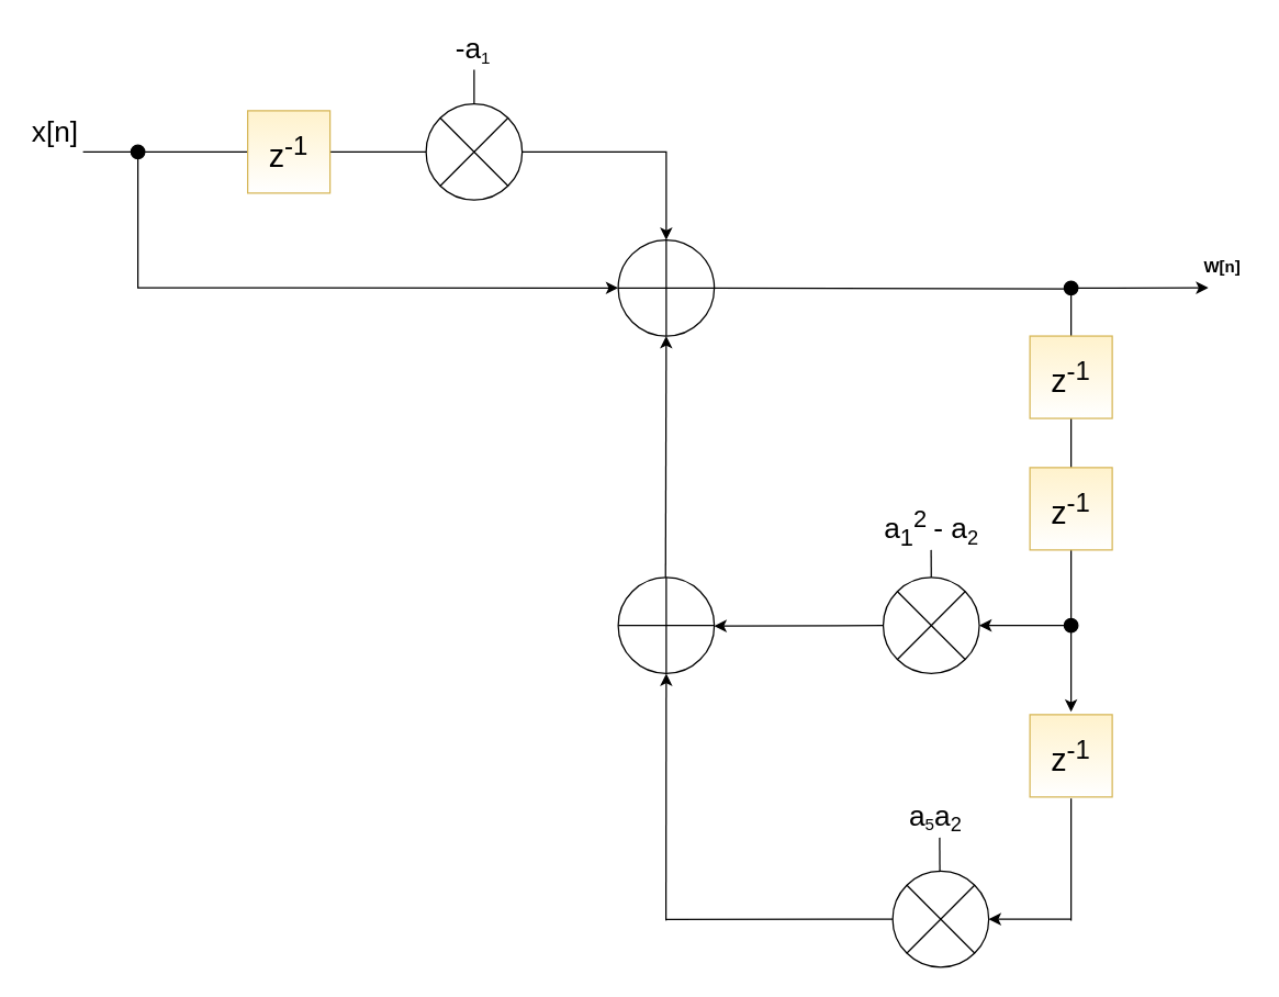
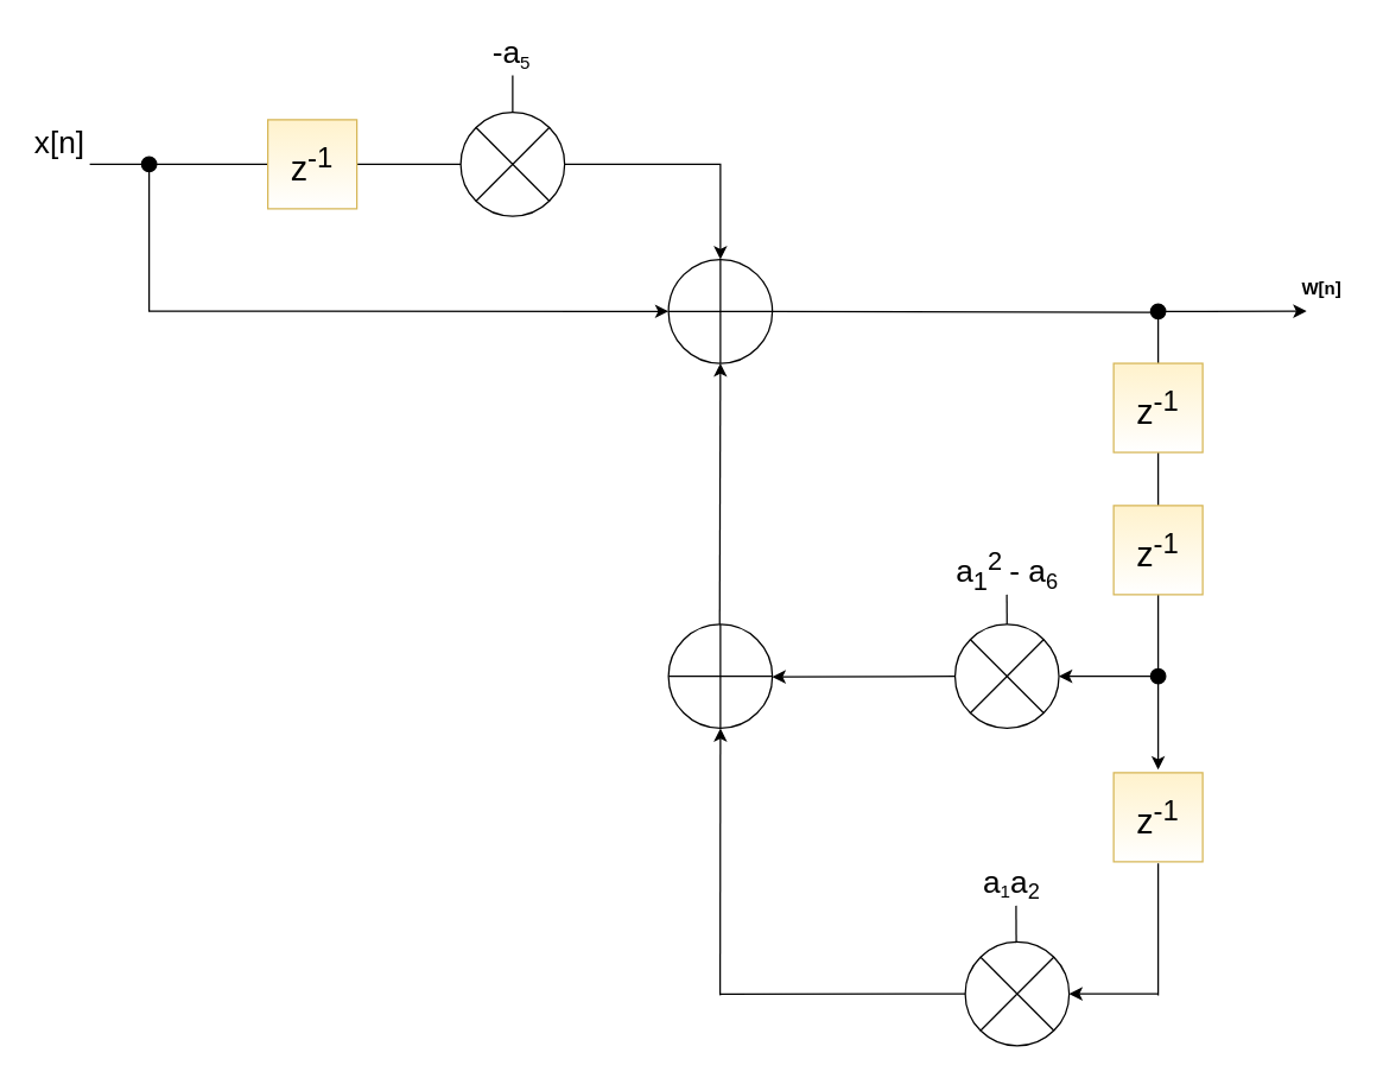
- <mxCell id="29" value="&lt;font style=&quot;font-size: 21px&quot;&gt;-a&lt;/font&gt;&lt;font&gt;&lt;span style=&quot;font-size: 14.583px&quot;&gt;&lt;sub&gt;1&lt;/sub&gt;&lt;/span&gt;&lt;/font&gt;" style="text;html=1;strokeColor=none;fillColor=none;align=center;verticalAlign=middle;whiteSpace=wrap;rounded=0;" vertex="1" parent="1"><mxGeometry x="323.43" y="20" width="43.13" height="30" as="geometry" /></mxCell>
+ <mxCell id="29" value="&lt;font style=&quot;font-size: 21px&quot;&gt;-a&lt;/font&gt;&lt;font&gt;&lt;span style=&quot;font-size: 14.583px&quot;&gt;&lt;sub&gt;5&lt;/sub&gt;&lt;/span&gt;&lt;/font&gt;" style="text;html=1;strokeColor=none;fillColor=none;align=center;verticalAlign=middle;whiteSpace=wrap;rounded=0;" vertex="1" parent="1"><mxGeometry x="323.43" y="20" width="43.13" height="30" as="geometry" /></mxCell>
- <mxCell id="10" value="&lt;font style=&quot;font-size: 21px&quot;&gt;a&lt;sub&gt;1&lt;/sub&gt;&lt;sup&gt;2 &lt;/sup&gt;-&amp;nbsp;&lt;/font&gt;&lt;span style=&quot;font-size: 21px&quot;&gt;a&lt;/span&gt;&lt;span style=&quot;font-size: 17.5px&quot;&gt;&lt;sub&gt;2&lt;/sub&gt;&lt;/span&gt;" style="text;html=1;strokeColor=none;fillColor=none;align=center;verticalAlign=middle;whiteSpace=wrap;rounded=0;" vertex="1" parent="1"><mxGeometry x="636.57" y="370" width="83.13" height="30" as="geometry" /></mxCell>
+ <mxCell id="10" value="&lt;font style=&quot;font-size: 21px&quot;&gt;a&lt;sub&gt;1&lt;/sub&gt;&lt;sup&gt;2 &lt;/sup&gt;-&amp;nbsp;&lt;/font&gt;&lt;span style=&quot;font-size: 21px&quot;&gt;a&lt;/span&gt;&lt;span style=&quot;font-size: 17.5px&quot;&gt;&lt;sub&gt;6&lt;/sub&gt;&lt;/span&gt;" style="text;html=1;strokeColor=none;fillColor=none;align=center;verticalAlign=middle;whiteSpace=wrap;rounded=0;" vertex="1" parent="1"><mxGeometry x="636.57" y="370" width="83.13" height="30" as="geometry" /></mxCell>
- <mxCell id="11" value="&lt;font style=&quot;font-size: 21px&quot;&gt;a&lt;/font&gt;&lt;font&gt;&lt;span style=&quot;font-size: 14.583px&quot;&gt;&lt;sub&gt;5&lt;/sub&gt;&lt;/span&gt;&lt;span style=&quot;font-size: 21px&quot;&gt;a&lt;/span&gt;&lt;/font&gt;&lt;font style=&quot;font-size: 17.5px&quot;&gt;&lt;sub&gt;2&lt;/sub&gt;&lt;/font&gt;" style="text;html=1;strokeColor=none;fillColor=none;align=center;verticalAlign=middle;whiteSpace=wrap;rounded=0;" vertex="1" parent="1"><mxGeometry x="660" y="580" width="43.13" height="30" as="geometry" /></mxCell>
+ <mxCell id="11" value="&lt;font style=&quot;font-size: 21px&quot;&gt;a&lt;/font&gt;&lt;font&gt;&lt;span style=&quot;font-size: 14.583px&quot;&gt;&lt;sub&gt;1&lt;/sub&gt;&lt;/span&gt;&lt;span style=&quot;font-size: 21px&quot;&gt;a&lt;/span&gt;&lt;/font&gt;&lt;font style=&quot;font-size: 17.5px&quot;&gt;&lt;sub&gt;2&lt;/sub&gt;&lt;/font&gt;" style="text;html=1;strokeColor=none;fillColor=none;align=center;verticalAlign=middle;whiteSpace=wrap;rounded=0;" vertex="1" parent="1"><mxGeometry x="660" y="580" width="43.13" height="30" as="geometry" /></mxCell>
